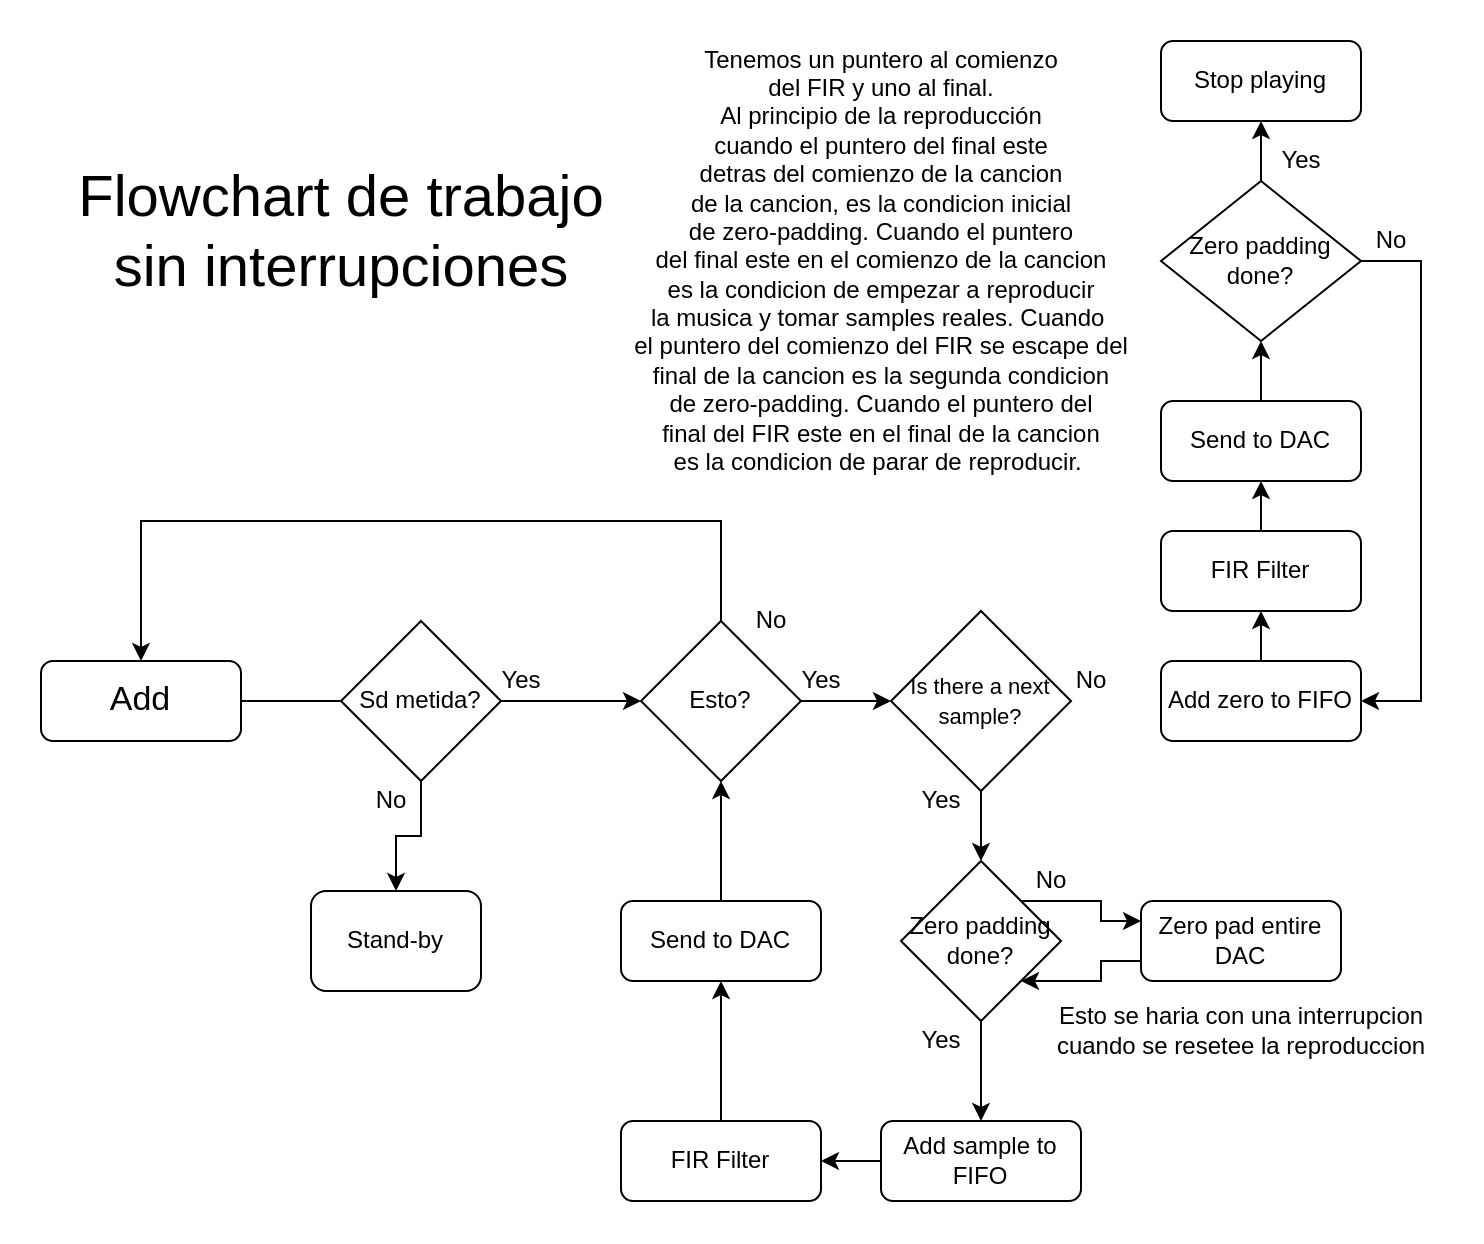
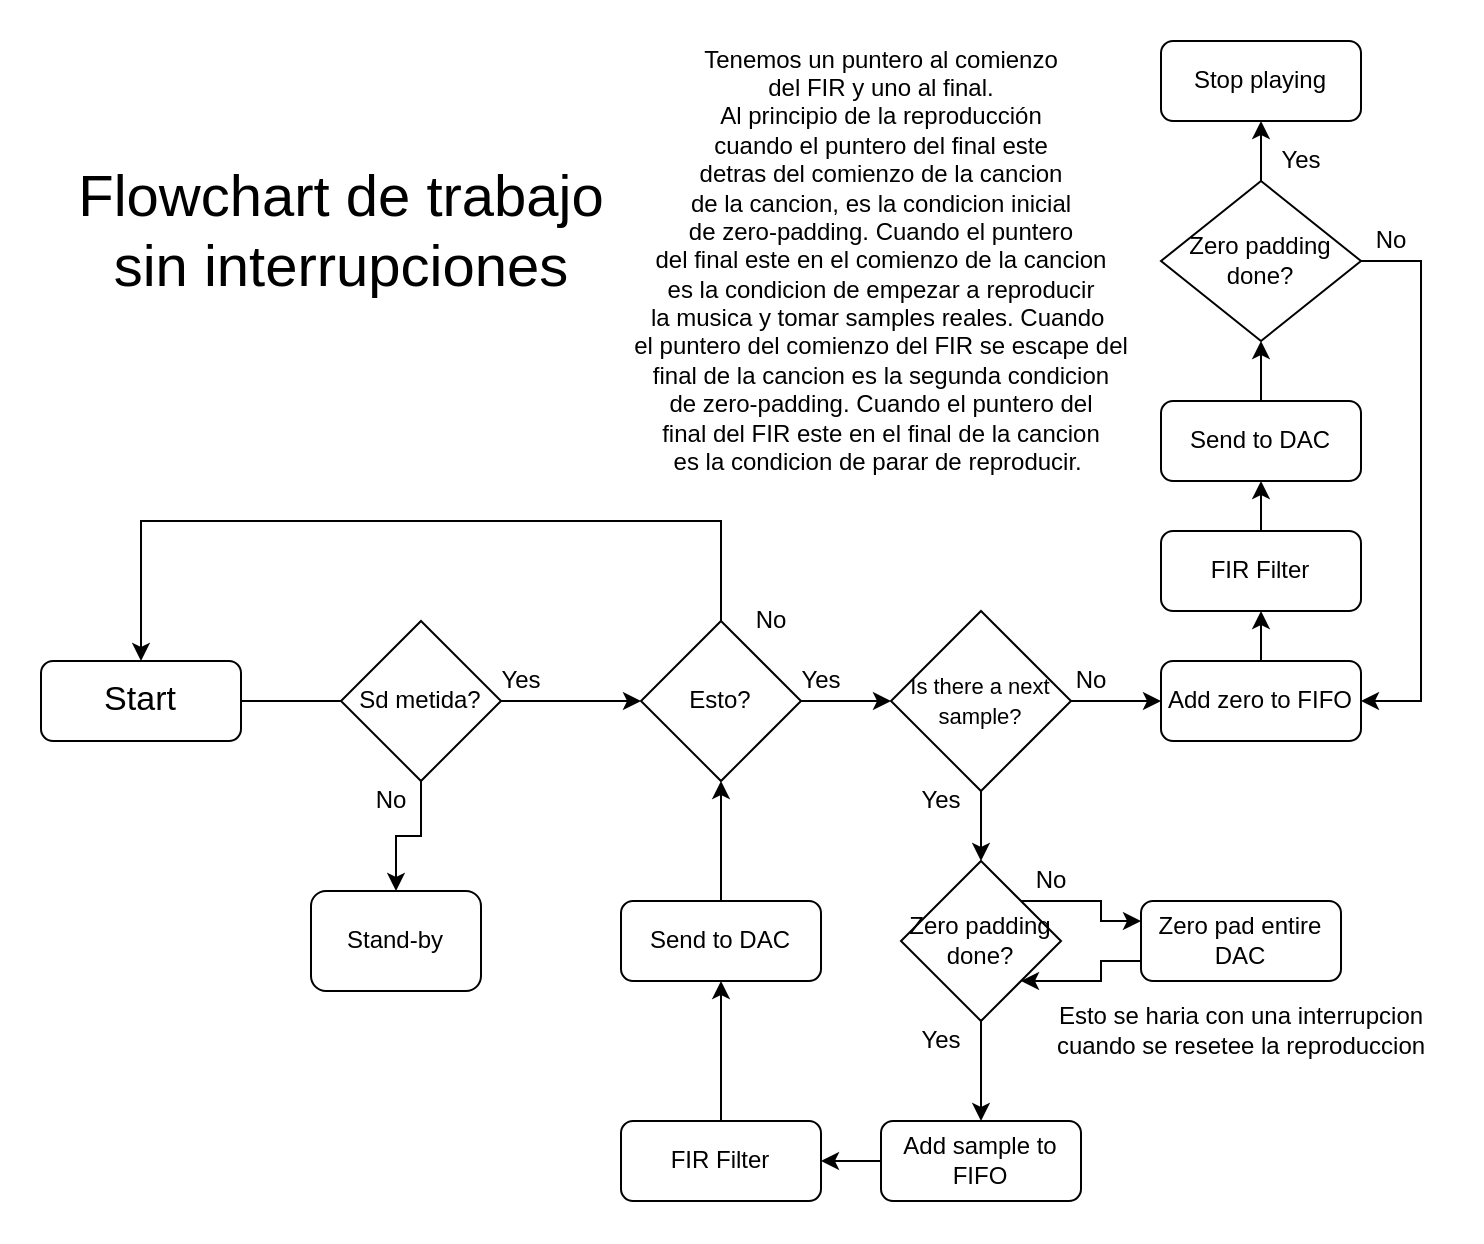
- <mxCell id="34" value="&lt;span style=&quot;font-size: 17px&quot;&gt;Add&lt;/span&gt;" style="rounded=1;whiteSpace=wrap;html=1;" vertex="1" parent="1"><mxGeometry x="20" y="330" width="100" height="40" as="geometry" /></mxCell>
+ <mxCell id="34" value="&lt;span style=&quot;font-size: 17px&quot;&gt;Start&lt;/span&gt;" style="rounded=1;whiteSpace=wrap;html=1;" vertex="1" parent="1"><mxGeometry x="20" y="330" width="100" height="40" as="geometry" /></mxCell>
+ <mxCell id="9" value="" style="edgeStyle=orthogonalEdgeStyle;rounded=0;orthogonalLoop=1;jettySize=auto;html=1;" edge="1" parent="1" source="11" target="12"><mxGeometry relative="1" as="geometry" /></mxCell>
